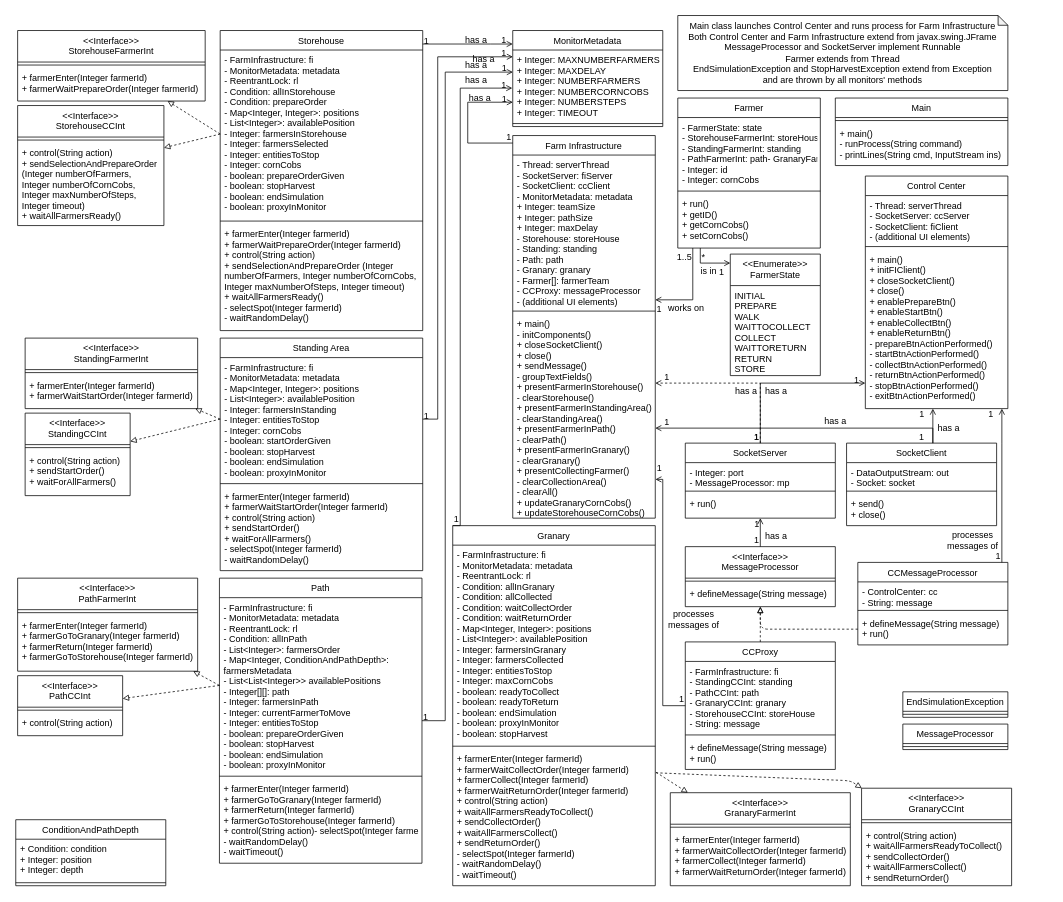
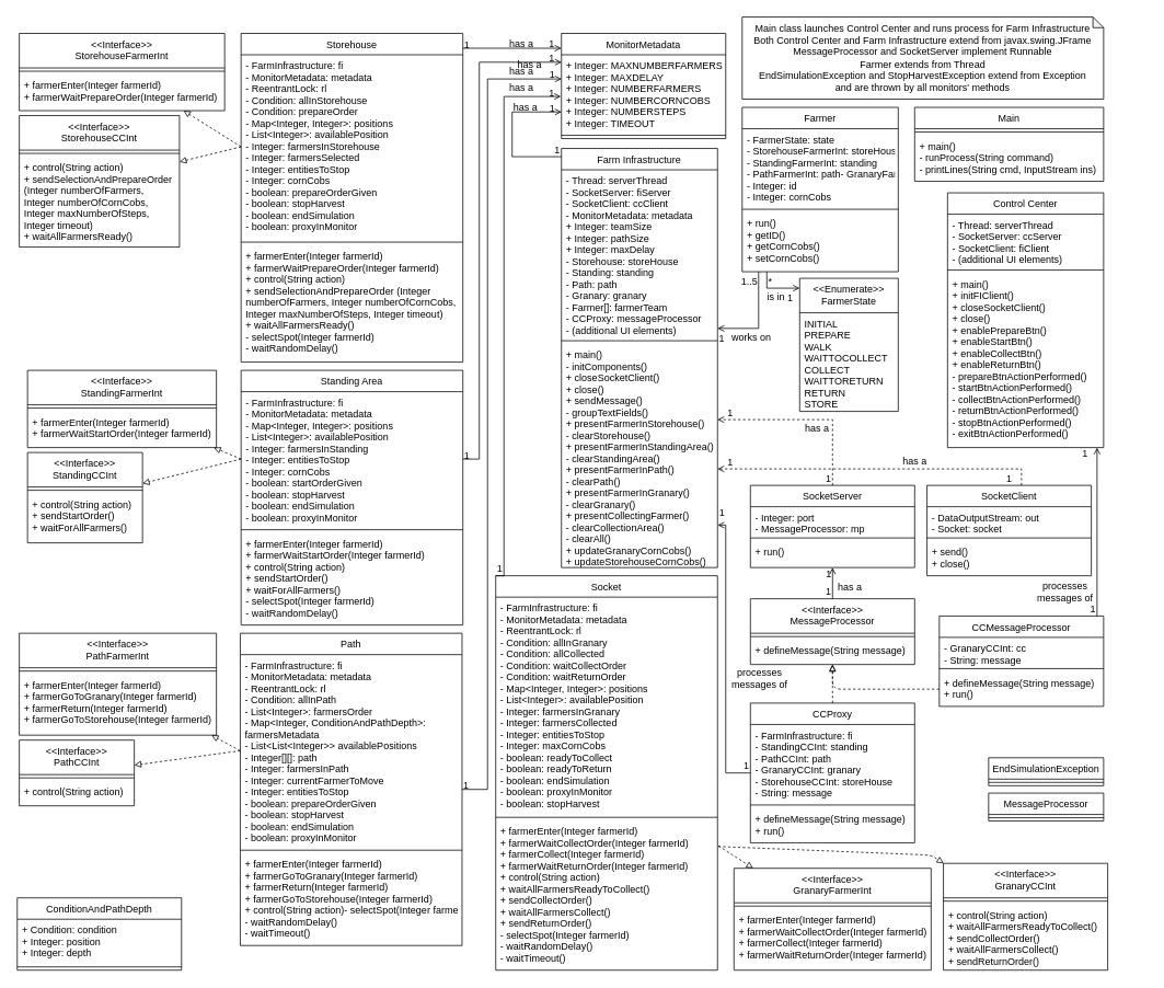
- <mxCell id="127" value="" style="endArrow=open;shadow=0;strokeWidth=1;strokeColor=#000000;rounded=0;endFill=1;edgeStyle=elbowEdgeStyle;" edge="1" parent="1" source="29" target="2"><mxGeometry x="0.5" y="41" relative="1" as="geometry"><mxPoint x="1083" y="604.44" as="sourcePoint" /><mxPoint x="1083.2" y="550" as="targetPoint" /><mxPoint x="-40" y="32" as="offset" /><Array as="points"><mxPoint x="1013" y="510" /><mxPoint x="1013" y="550" /><mxPoint x="1053" y="520" /><mxPoint x="1123" y="490" /><mxPoint x="1233" y="570" /></Array></mxGeometry></mxCell>
- <mxCell id="128" value="1" style="resizable=0;align=left;verticalAlign=bottom;labelBackgroundColor=none;fontSize=12;" connectable="0" vertex="1" parent="127"><mxGeometry x="-1" relative="1" as="geometry"><mxPoint x="-10" as="offset" /></mxGeometry></mxCell>
- <mxCell id="129" value="1" style="resizable=0;align=right;verticalAlign=bottom;labelBackgroundColor=none;fontSize=12;" connectable="0" vertex="1" parent="127"><mxGeometry x="1" relative="1" as="geometry"><mxPoint x="-7" y="4" as="offset" /></mxGeometry></mxCell>
- <mxCell id="130" value="has a" style="text;html=1;resizable=0;points=[];;align=center;verticalAlign=middle;labelBackgroundColor=none;rounded=0;shadow=0;strokeWidth=1;fontSize=12;" vertex="1" connectable="0" parent="127"><mxGeometry x="0.5" y="49" relative="1" as="geometry"><mxPoint x="-65" y="59" as="offset" /></mxGeometry></mxCell>
- <mxCell id="135" value="" style="endArrow=open;shadow=0;strokeWidth=1;strokeColor=#000000;rounded=0;endFill=1;edgeStyle=elbowEdgeStyle;" edge="1" parent="1" source="33" target="2"><mxGeometry x="0.5" y="41" relative="1" as="geometry"><mxPoint x="1023" y="600" as="sourcePoint" /><mxPoint x="1163" y="520" as="targetPoint" /><mxPoint x="-40" y="32" as="offset" /><Array as="points"><mxPoint x="1243" y="570" /><mxPoint x="1023" y="560" /><mxPoint x="1063" y="530" /><mxPoint x="1133" y="500" /><mxPoint x="1243" y="580" /></Array></mxGeometry></mxCell>
- <mxCell id="136" value="1" style="resizable=0;align=right;verticalAlign=bottom;labelBackgroundColor=none;fontSize=12;" connectable="0" vertex="1" parent="135"><mxGeometry x="1" relative="1" as="geometry"><mxPoint x="-10" y="16.19" as="offset" /></mxGeometry></mxCell>
- <mxCell id="137" value="has a" style="text;html=1;resizable=0;points=[];;align=center;verticalAlign=middle;labelBackgroundColor=none;rounded=0;shadow=0;strokeWidth=1;fontSize=12;" vertex="1" connectable="0" parent="135"><mxGeometry x="0.5" y="49" relative="1" as="geometry"><mxPoint x="69" y="14.29" as="offset" /></mxGeometry></mxCell>
- <mxCell id="138" value="" style="endArrow=open;shadow=0;strokeWidth=1;strokeColor=#000000;rounded=0;endFill=1;edgeStyle=elbowEdgeStyle;" edge="1" parent="1" source="33" target="7"><mxGeometry x="0.5" y="41" relative="1" as="geometry"><mxPoint x="1023" y="600" as="sourcePoint" /><mxPoint x="883" y="520" as="targetPoint" /><mxPoint x="-40" y="32" as="offset" /><Array as="points"><mxPoint x="1243" y="570" /><mxPoint x="1033" y="570" /><mxPoint x="1073" y="540" /><mxPoint x="1143" y="510" /><mxPoint x="1253" y="590" /></Array></mxGeometry></mxCell>
+ <mxCell id="138" value="" style="endArrow=open;shadow=0;strokeWidth=1;strokeColor=#000000;rounded=0;endFill=1;edgeStyle=elbowEdgeStyle;dashed=1;" edge="1" parent="1" source="33" target="7"><mxGeometry x="0.5" y="41" relative="1" as="geometry"><mxPoint x="1023" y="600" as="sourcePoint" /><mxPoint x="883" y="520" as="targetPoint" /><mxPoint x="-40" y="32" as="offset" /><Array as="points"><mxPoint x="1243" y="570" /><mxPoint x="1033" y="570" /><mxPoint x="1073" y="540" /><mxPoint x="1143" y="510" /><mxPoint x="1253" y="590" /></Array></mxGeometry></mxCell>
- <mxCell id="73" value="Granary&#10;" style="swimlane;fontStyle=0;align=center;verticalAlign=top;childLayout=stackLayout;horizontal=1;startSize=26;horizontalStack=0;resizeParent=1;resizeLast=0;collapsible=1;marginBottom=0;rounded=0;shadow=0;strokeWidth=1;" vertex="1" parent="1"><mxGeometry x="603" y="700" width="270" height="480" as="geometry"><mxRectangle x="230" y="140" width="160" height="26" as="alternateBounds" /></mxGeometry></mxCell>
+ <mxCell id="73" value="Socket&#10;" style="swimlane;fontStyle=0;align=center;verticalAlign=top;childLayout=stackLayout;horizontal=1;startSize=26;horizontalStack=0;resizeParent=1;resizeLast=0;collapsible=1;marginBottom=0;rounded=0;shadow=0;strokeWidth=1;" vertex="1" parent="1"><mxGeometry x="603" y="700" width="270" height="480" as="geometry"><mxRectangle x="230" y="140" width="160" height="26" as="alternateBounds" /></mxGeometry></mxCell>
- <mxCell id="12" value="- ControlCenter: cc&#10;- String: message&#10;&#10;" style="text;align=left;verticalAlign=top;spacingLeft=4;spacingRight=4;overflow=hidden;rotatable=0;points=[[0,0.5],[1,0.5]];portConstraint=eastwest;" vertex="1" parent="11"><mxGeometry y="26" width="200" height="34" as="geometry" /></mxCell>
+ <mxCell id="12" value="- GranaryCCInt: cc&#10;- String: message&#10;&#10;" style="text;align=left;verticalAlign=top;spacingLeft=4;spacingRight=4;overflow=hidden;rotatable=0;points=[[0,0.5],[1,0.5]];portConstraint=eastwest;" vertex="1" parent="11"><mxGeometry y="26" width="200" height="34" as="geometry" /></mxCell>
